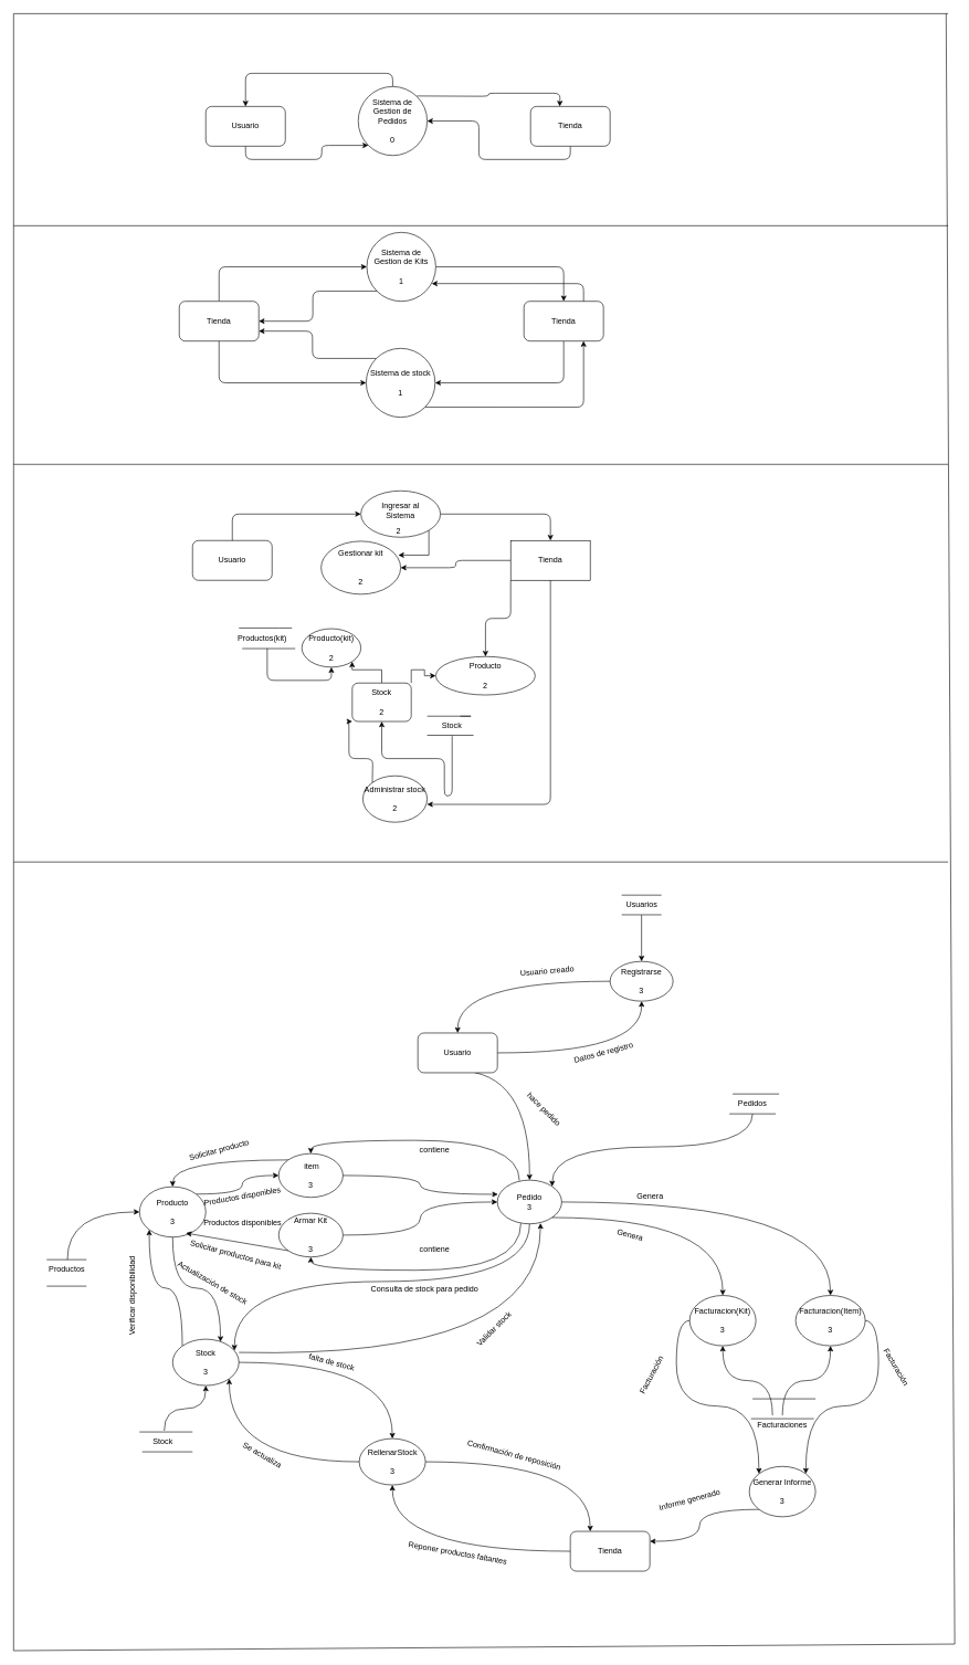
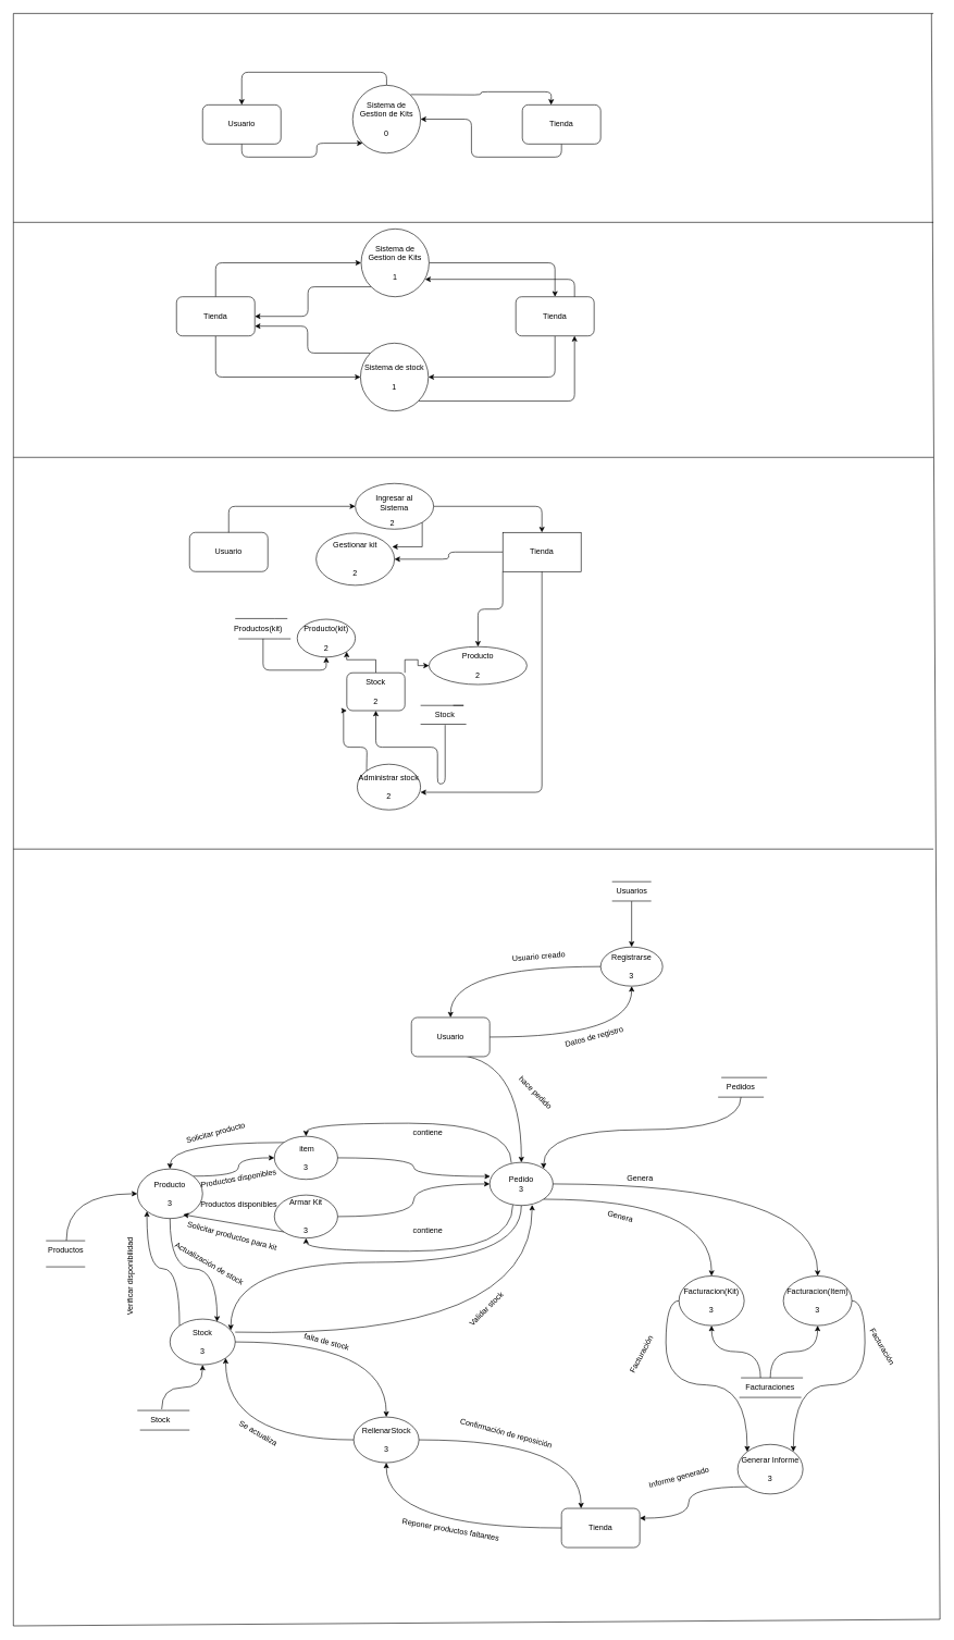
- <mxCell id="5" value="Sistema de Gestion de Pedidos&lt;div&gt;&lt;br&gt;&lt;/div&gt;&lt;div&gt;0&lt;/div&gt;" style="ellipse;whiteSpace=wrap;html=1;aspect=fixed;" vertex="1" parent="1"><mxGeometry x="540" y="130" width="104" height="104" as="geometry" /></mxCell>
+ <mxCell id="5" value="Sistema de Gestion de Kits&lt;div&gt;&lt;br&gt;&lt;/div&gt;&lt;div&gt;0&lt;/div&gt;" style="ellipse;whiteSpace=wrap;html=1;aspect=fixed;" vertex="1" parent="1"><mxGeometry x="540" y="130" width="104" height="104" as="geometry" /></mxCell>
- <mxCell id="131" value="Consulta de stock para pedido" style="text;html=1;align=center;verticalAlign=middle;resizable=0;points=[];autosize=1;strokeColor=none;fillColor=none;" vertex="1" parent="1"><mxGeometry x="545" y="1930" width="190" height="30" as="geometry" /></mxCell>
- <mxCell id="85" value="Facturaciones" style="text;html=1;align=center;verticalAlign=middle;whiteSpace=wrap;rounded=0;" vertex="1" parent="1"><mxGeometry x="1150" y="2135" width="60" height="30" as="geometry" /></mxCell>
+ <mxCell id="85" value="Facturaciones" style="text;html=1;align=center;verticalAlign=middle;whiteSpace=wrap;rounded=0;" vertex="1" parent="1"><mxGeometry x="1150" y="2110" width="60" height="30" as="geometry" /></mxCell>
